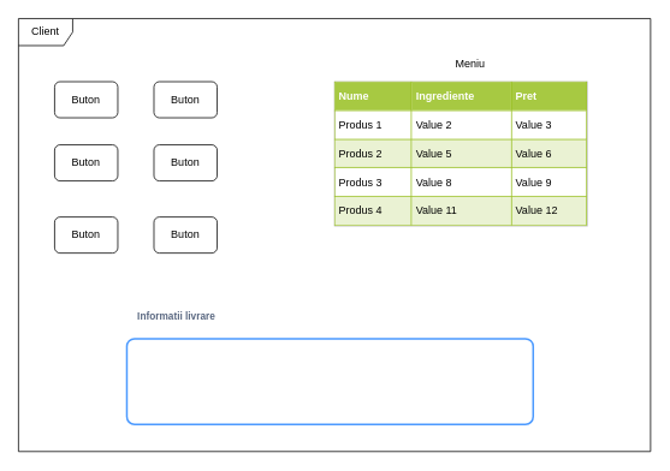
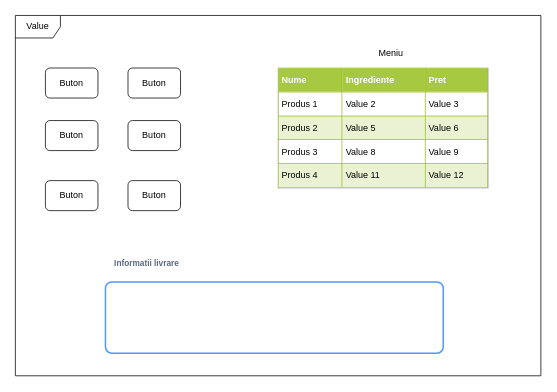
- <mxCell id="2" value="Client" style="shape=umlFrame;whiteSpace=wrap;html=1;" vertex="1" parent="1"><mxGeometry x="20" y="20" width="700" height="480" as="geometry" /></mxCell>
+ <mxCell id="2" value="Value" style="shape=umlFrame;whiteSpace=wrap;html=1;" vertex="1" parent="1"><mxGeometry x="20" y="20" width="700" height="480" as="geometry" /></mxCell>
